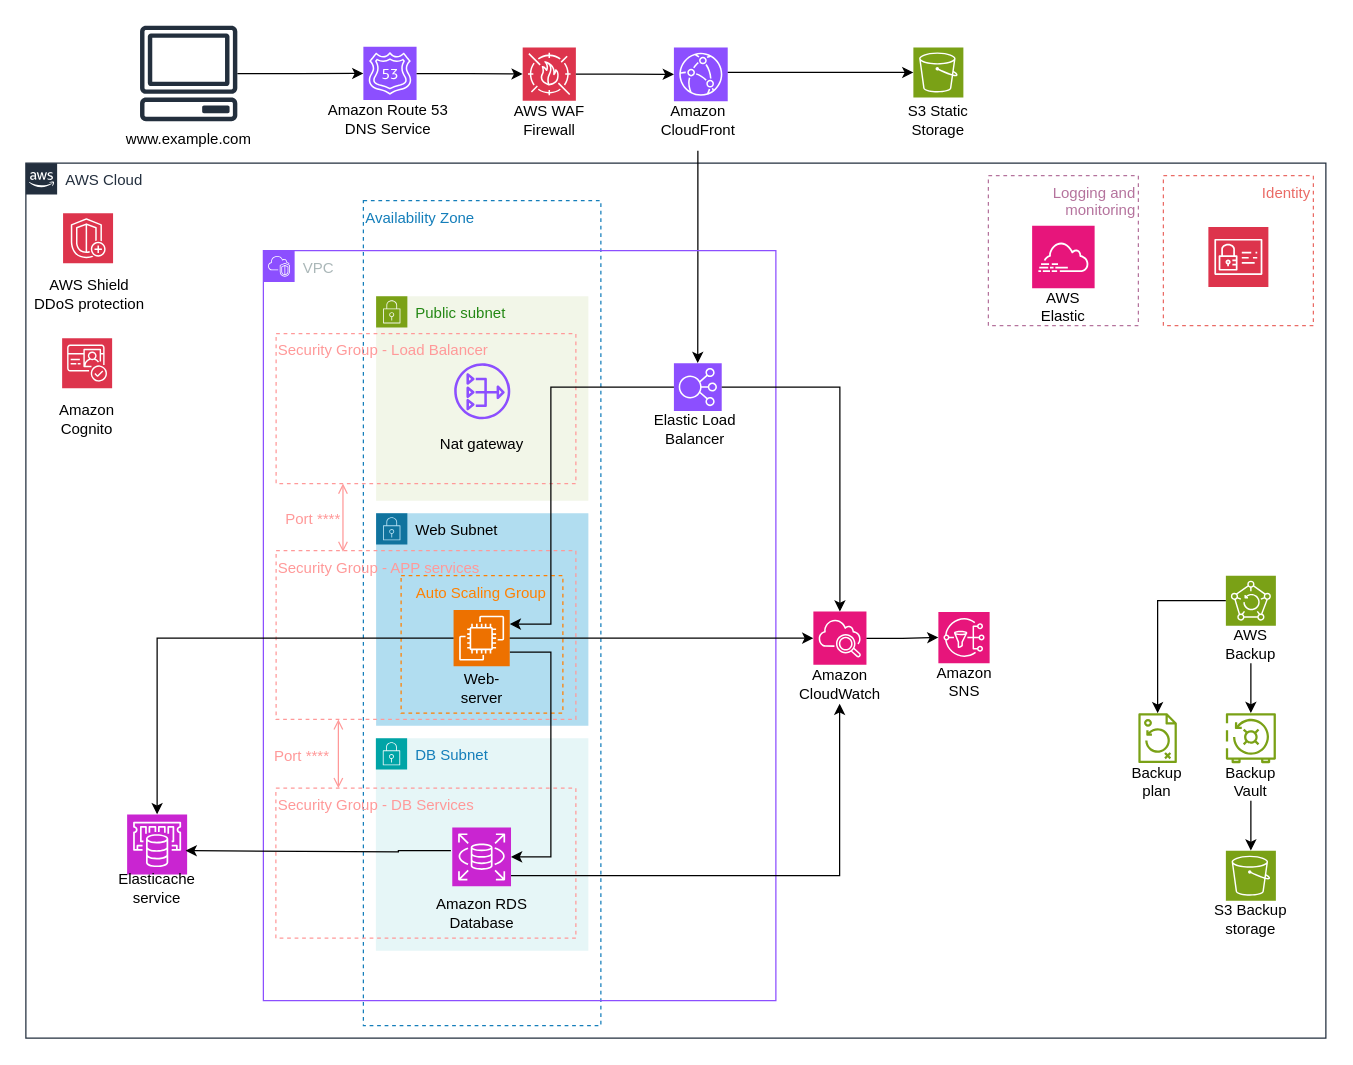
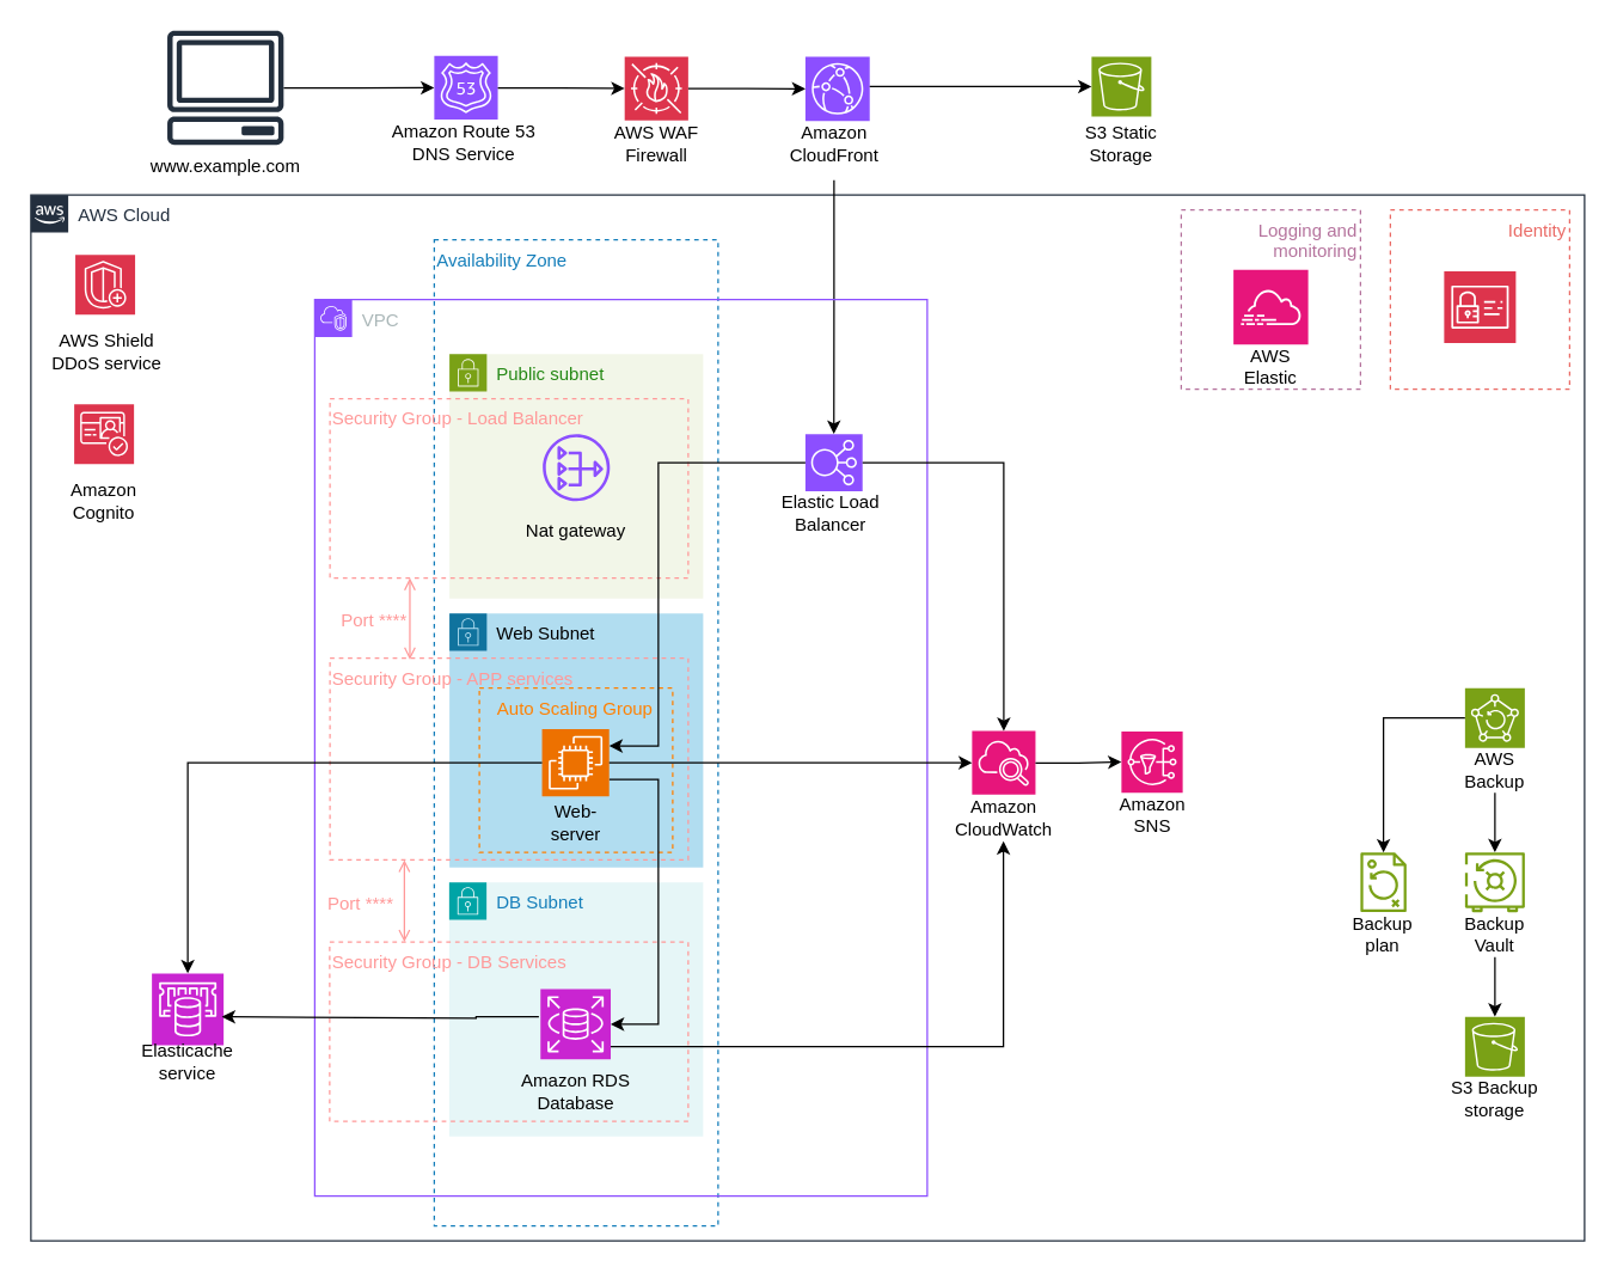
- <mxCell id="24" value="AWS Shield&lt;div&gt;DDoS protection&lt;/div&gt;" style="text;strokeColor=none;align=center;fillColor=none;html=1;verticalAlign=middle;whiteSpace=wrap;rounded=0;" vertex="1" parent="1"><mxGeometry x="20" y="220" width="102" height="30" as="geometry" /></mxCell>
+ <mxCell id="24" value="AWS Shield&lt;div&gt;DDoS service&lt;/div&gt;" style="text;strokeColor=none;align=center;fillColor=none;html=1;verticalAlign=middle;whiteSpace=wrap;rounded=0;" vertex="1" parent="1"><mxGeometry x="20" y="220" width="102" height="30" as="geometry" /></mxCell>
